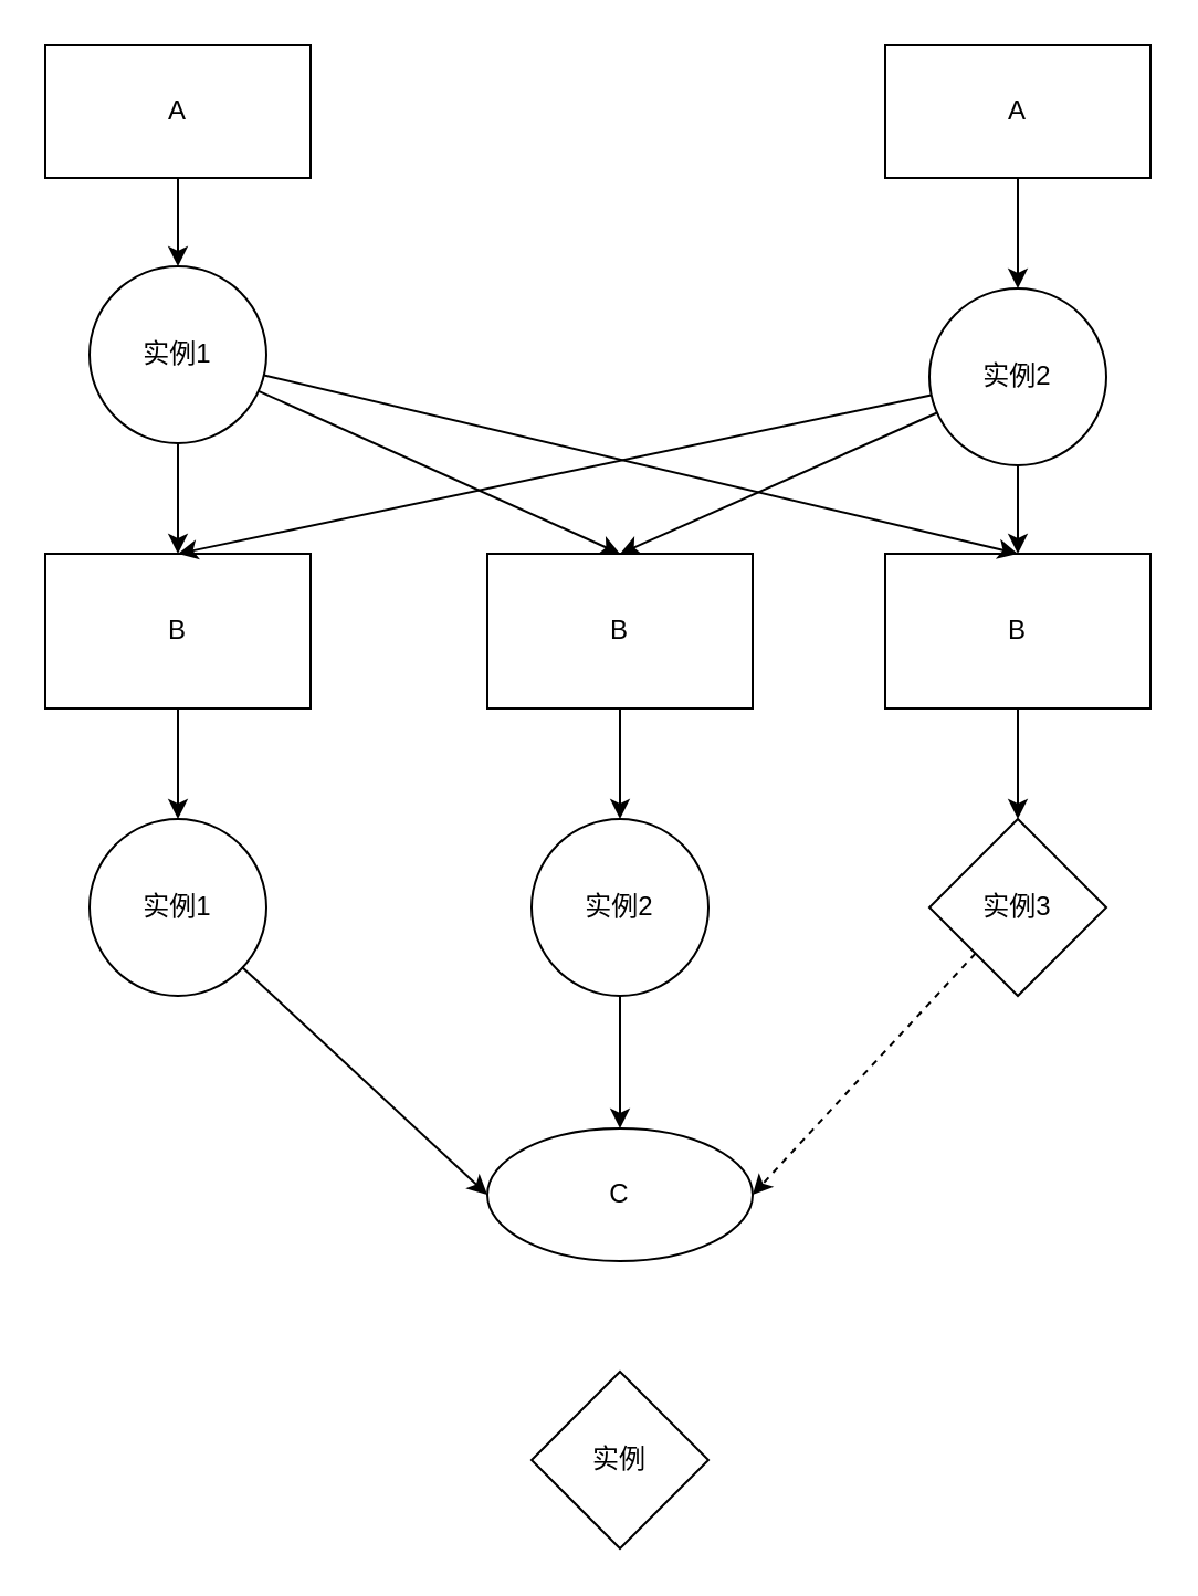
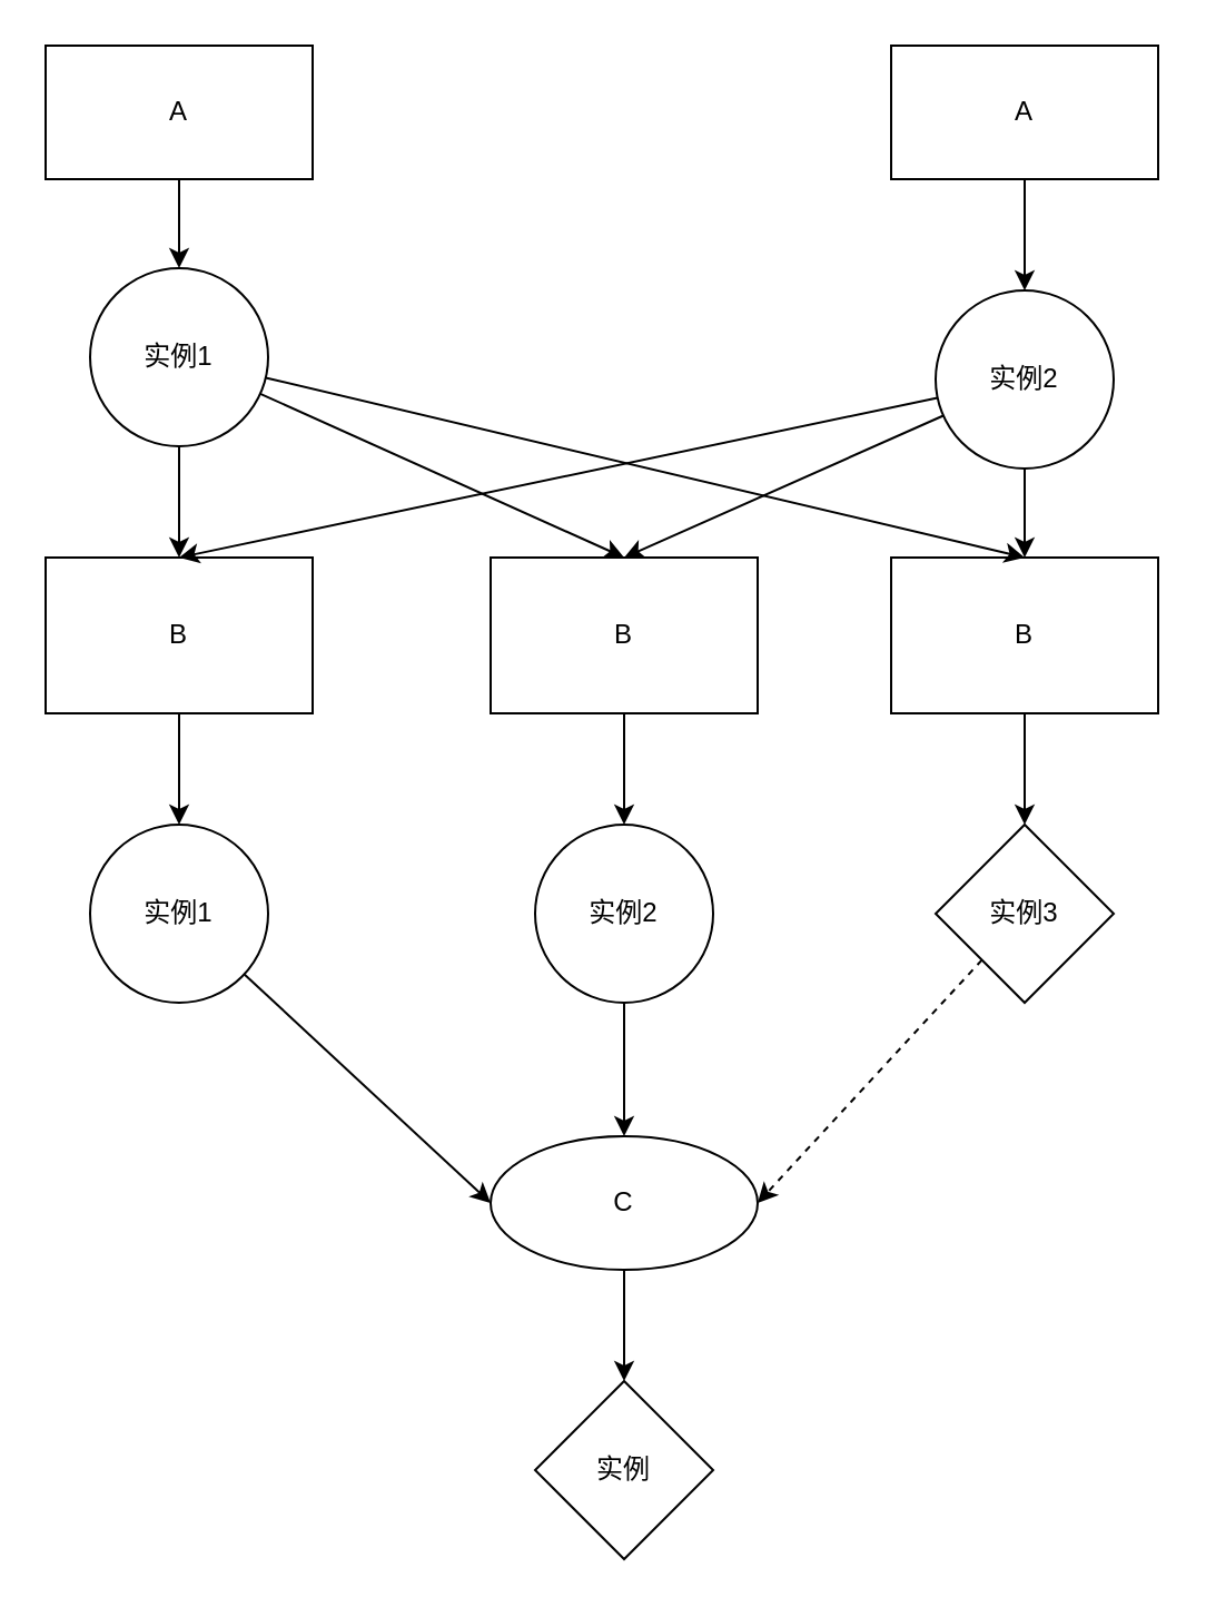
+ <mxCell id="26" value="" style="edgeStyle=none;rounded=0;orthogonalLoop=1;jettySize=auto;html=1;" edge="1" parent="1" source="27" target="28"><mxGeometry relative="1" as="geometry" /></mxCell>
